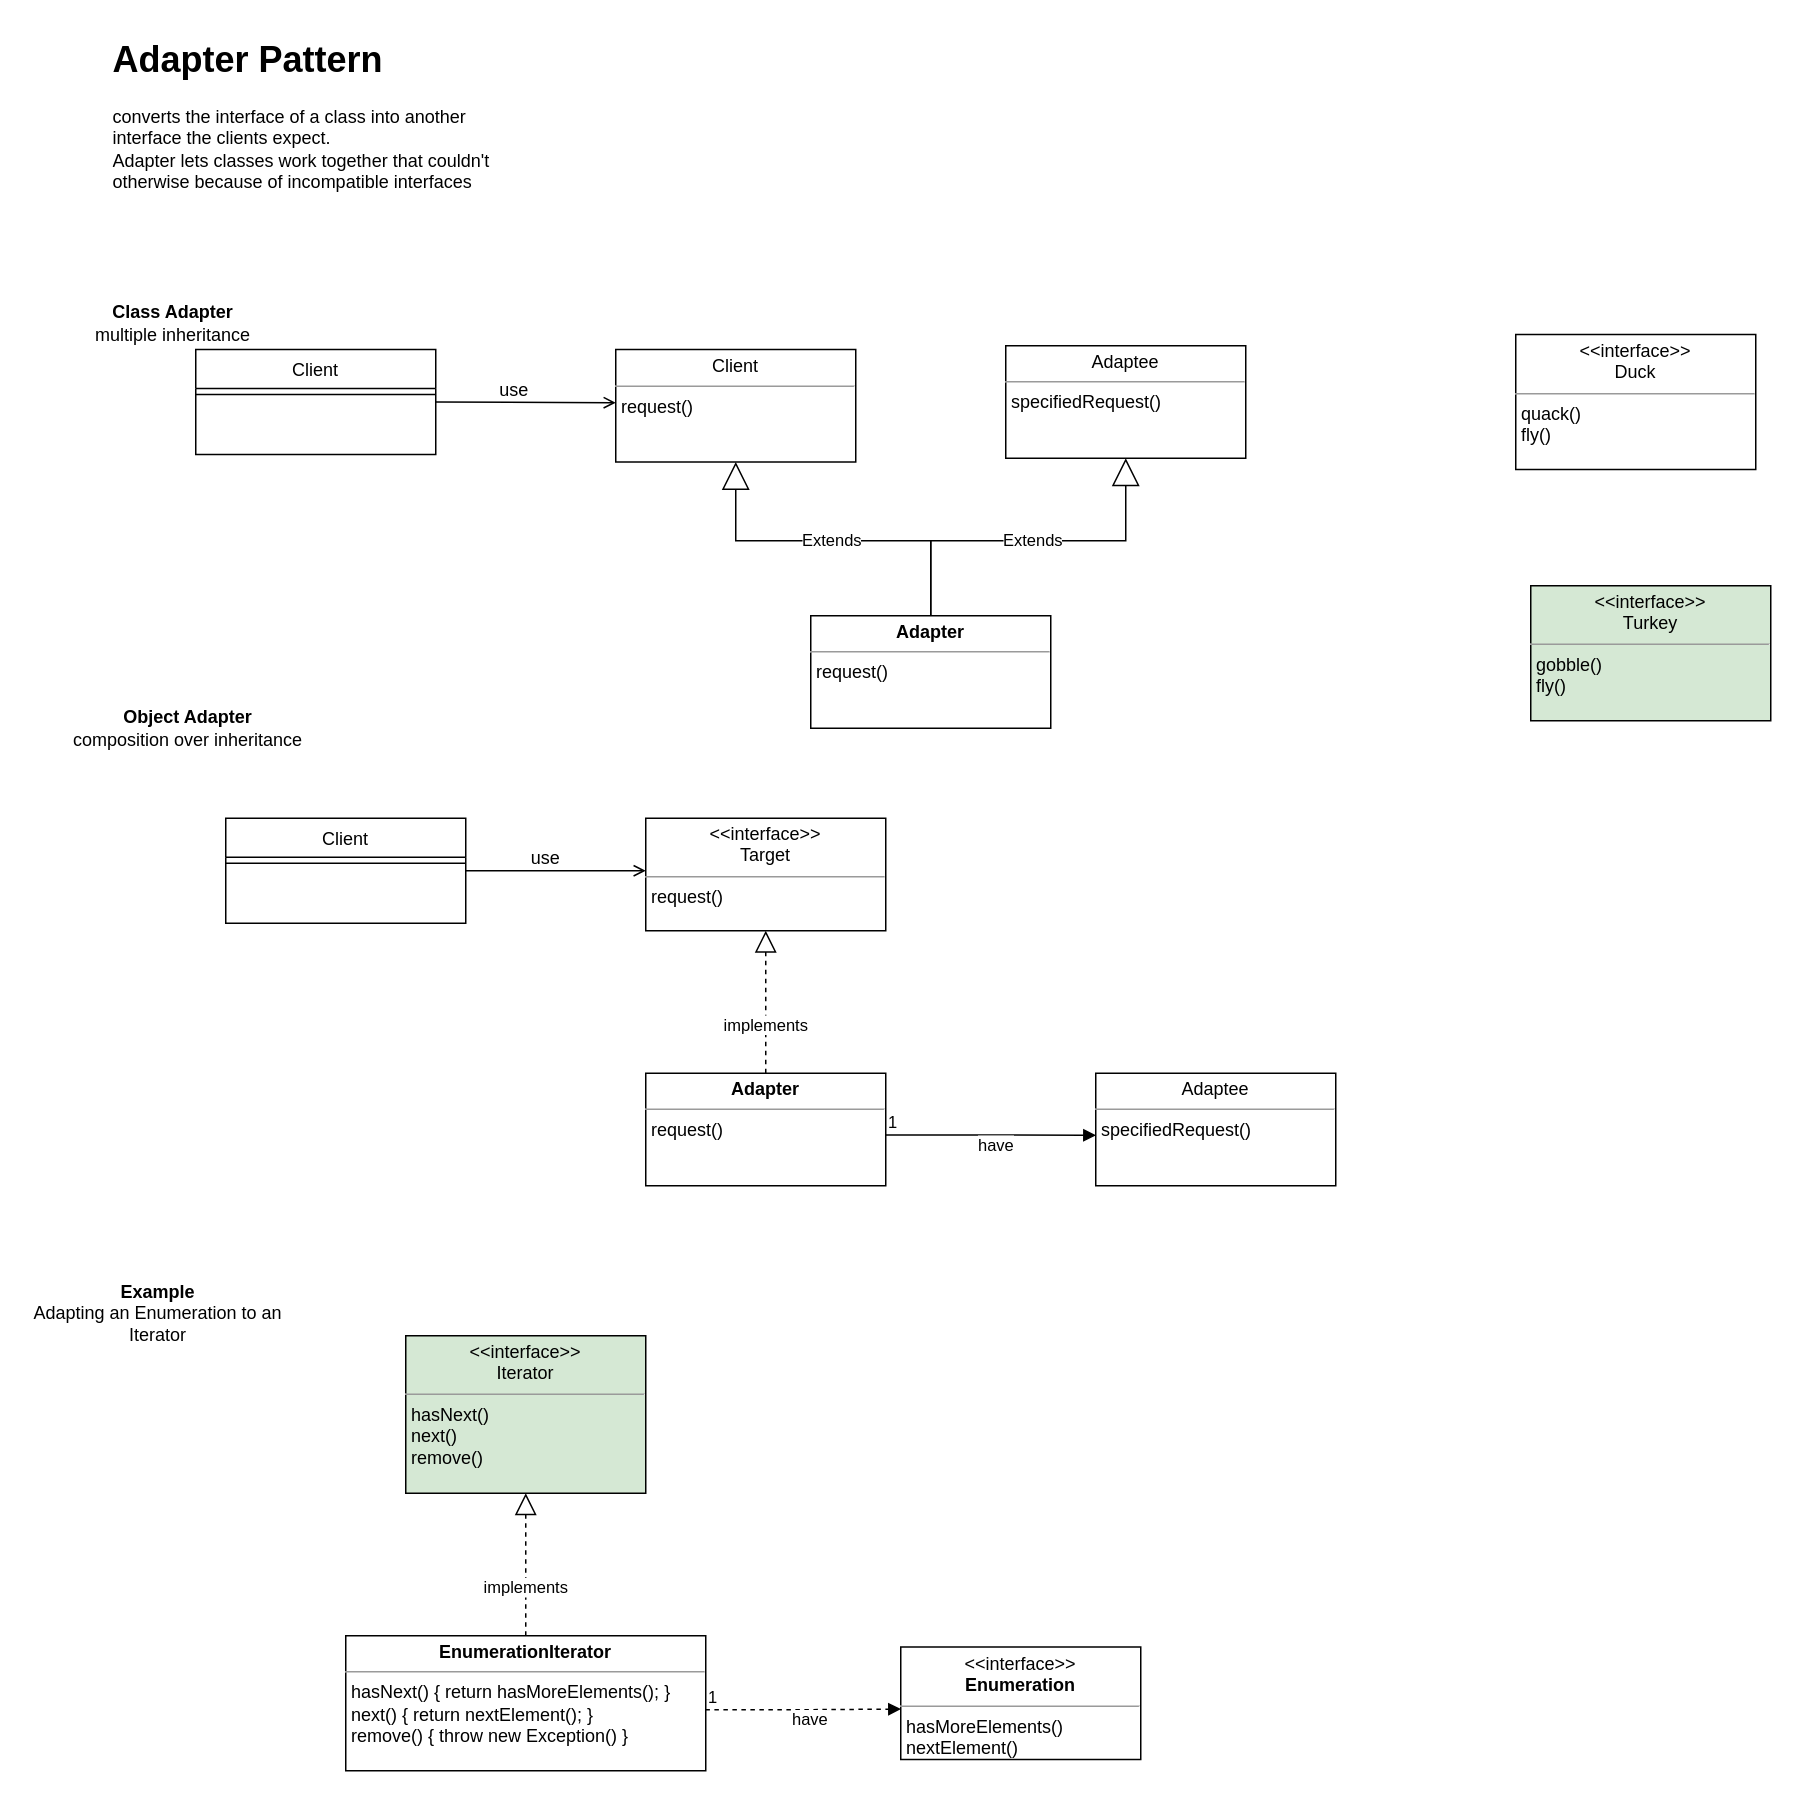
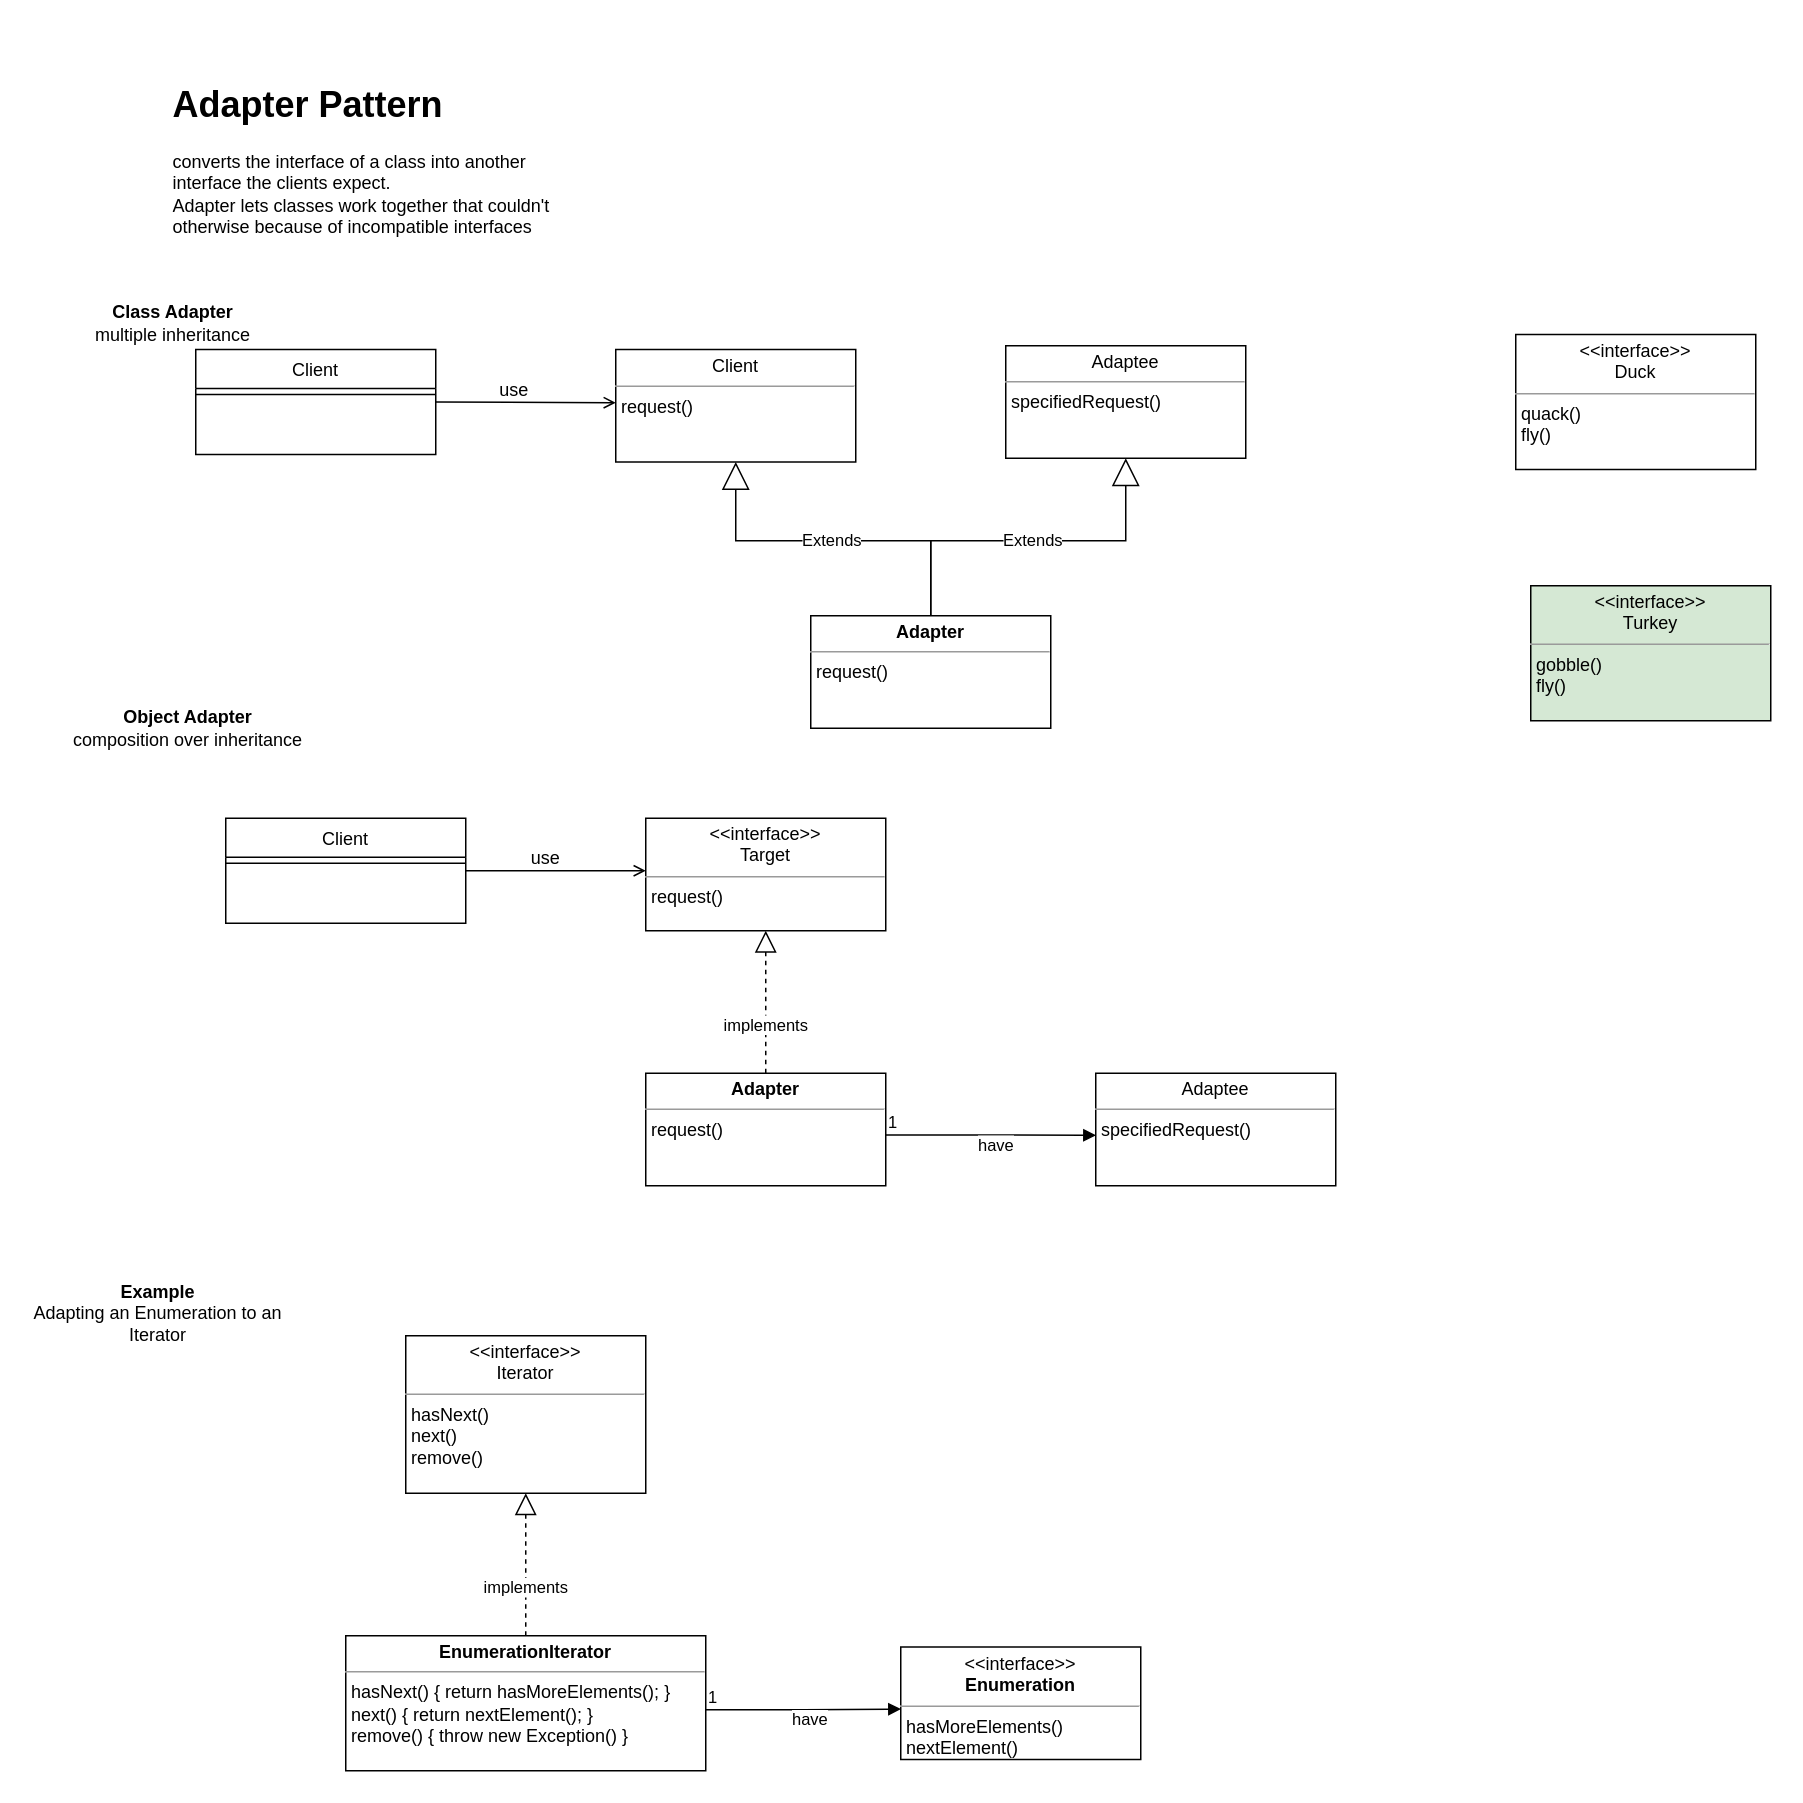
- <mxCell id="4" value="&lt;h1&gt;Adapter Pattern&lt;/h1&gt;&lt;p&gt;converts the interface of a class into another interface the clients expect.&lt;br&gt;Adapter lets classes work together that couldn't otherwise because of incompatible interfaces&lt;/p&gt;" style="text;html=1;strokeColor=none;fillColor=none;spacing=5;spacingTop=-20;whiteSpace=wrap;overflow=hidden;rounded=0;" vertex="1" parent="1"><mxGeometry x="70" y="20" width="260" height="120" as="geometry" /></mxCell>
+ <mxCell id="4" value="&lt;h1&gt;Adapter Pattern&lt;/h1&gt;&lt;p&gt;converts the interface of a class into another interface the clients expect.&lt;br&gt;Adapter lets classes work together that couldn't otherwise because of incompatible interfaces&lt;/p&gt;" style="text;html=1;strokeColor=none;fillColor=none;spacing=5;spacingTop=-20;whiteSpace=wrap;overflow=hidden;rounded=0;" vertex="1" parent="1"><mxGeometry x="110" y="50" width="260" height="120" as="geometry" /></mxCell>
- <mxCell id="30" value="&lt;p style=&quot;margin:0px;margin-top:4px;text-align:center;&quot;&gt;&amp;lt;&amp;lt;interface&amp;gt;&amp;gt;&lt;br style=&quot;border-color: var(--border-color); padding: 0px; margin: 0px;&quot;&gt;&lt;span style=&quot;&quot;&gt;Iterator&lt;/span&gt;&lt;br&gt;&lt;/p&gt;&lt;hr size=&quot;1&quot;&gt;&lt;p style=&quot;margin:0px;margin-left:4px;&quot;&gt;&lt;/p&gt;&lt;p style=&quot;margin:0px;margin-left:4px;&quot;&gt;hasNext()&lt;br&gt;next()&lt;br&gt;remove()&lt;/p&gt;" style="verticalAlign=top;align=left;overflow=fill;fontSize=12;fontFamily=Helvetica;html=1;whiteSpace=wrap;fillColor=#d5e8d4;" vertex="1" parent="1"><mxGeometry x="270" y="890" width="160" height="105" as="geometry" /></mxCell>
+ <mxCell id="30" value="&lt;p style=&quot;margin:0px;margin-top:4px;text-align:center;&quot;&gt;&amp;lt;&amp;lt;interface&amp;gt;&amp;gt;&lt;br style=&quot;border-color: var(--border-color); padding: 0px; margin: 0px;&quot;&gt;&lt;span style=&quot;&quot;&gt;Iterator&lt;/span&gt;&lt;br&gt;&lt;/p&gt;&lt;hr size=&quot;1&quot;&gt;&lt;p style=&quot;margin:0px;margin-left:4px;&quot;&gt;&lt;/p&gt;&lt;p style=&quot;margin:0px;margin-left:4px;&quot;&gt;hasNext()&lt;br&gt;next()&lt;br&gt;remove()&lt;/p&gt;" style="verticalAlign=top;align=left;overflow=fill;fontSize=12;fontFamily=Helvetica;html=1;whiteSpace=wrap;" vertex="1" parent="1"><mxGeometry x="270" y="890" width="160" height="105" as="geometry" /></mxCell>
- <mxCell id="32" value="have" style="endArrow=block;endFill=1;html=1;edgeStyle=orthogonalEdgeStyle;align=left;verticalAlign=top;rounded=0;exitX=0.999;exitY=0.548;exitDx=0;exitDy=0;exitPerimeter=0;entryX=0.001;entryY=0.552;entryDx=0;entryDy=0;entryPerimeter=0;dashed=1;" edge="1" parent="1" source="29" target="31"><mxGeometry x="-0.144" y="6" relative="1" as="geometry"><mxPoint x="430" y="1165" as="sourcePoint" /><mxPoint x="590" y="1165" as="targetPoint" /><mxPoint as="offset" /></mxGeometry></mxCell>
+ <mxCell id="32" value="have" style="endArrow=block;endFill=1;html=1;edgeStyle=orthogonalEdgeStyle;align=left;verticalAlign=top;rounded=0;exitX=0.999;exitY=0.548;exitDx=0;exitDy=0;exitPerimeter=0;entryX=0.001;entryY=0.552;entryDx=0;entryDy=0;entryPerimeter=0;" edge="1" parent="1" source="29" target="31"><mxGeometry x="-0.144" y="6" relative="1" as="geometry"><mxPoint x="430" y="1165" as="sourcePoint" /><mxPoint x="590" y="1165" as="targetPoint" /><mxPoint as="offset" /></mxGeometry></mxCell>
